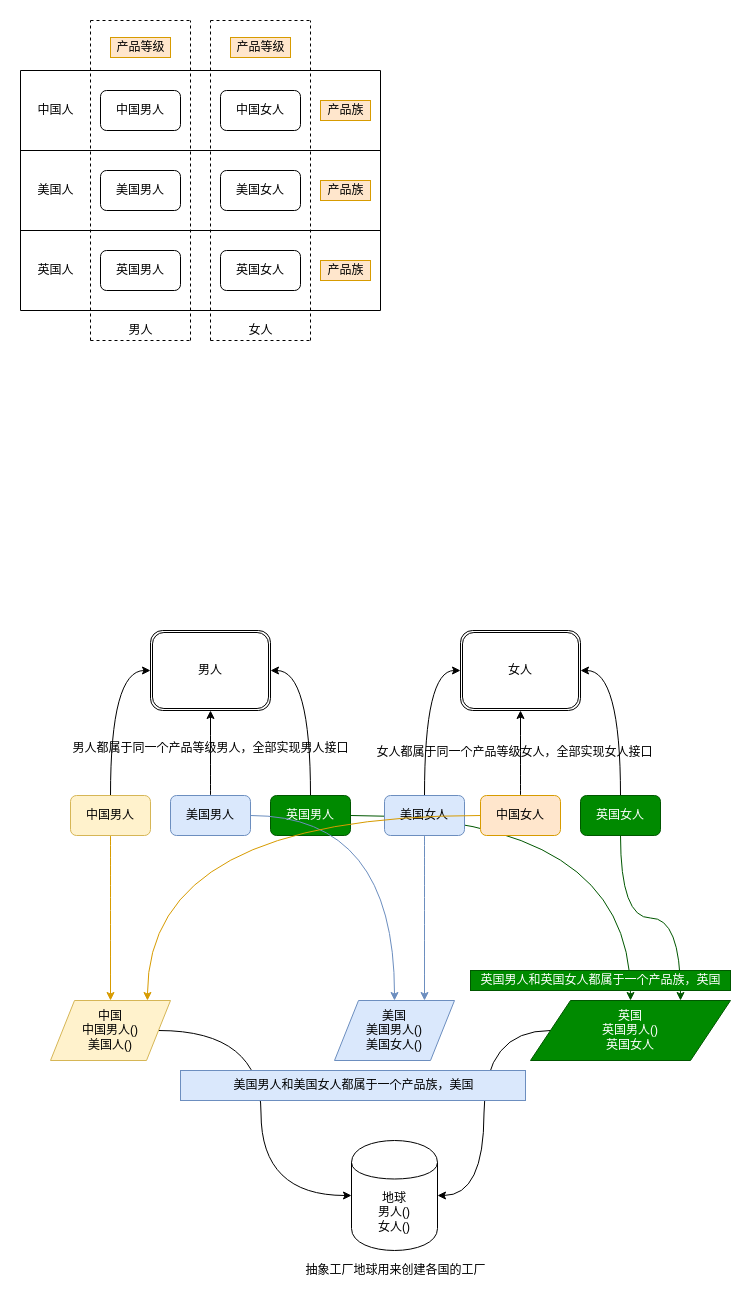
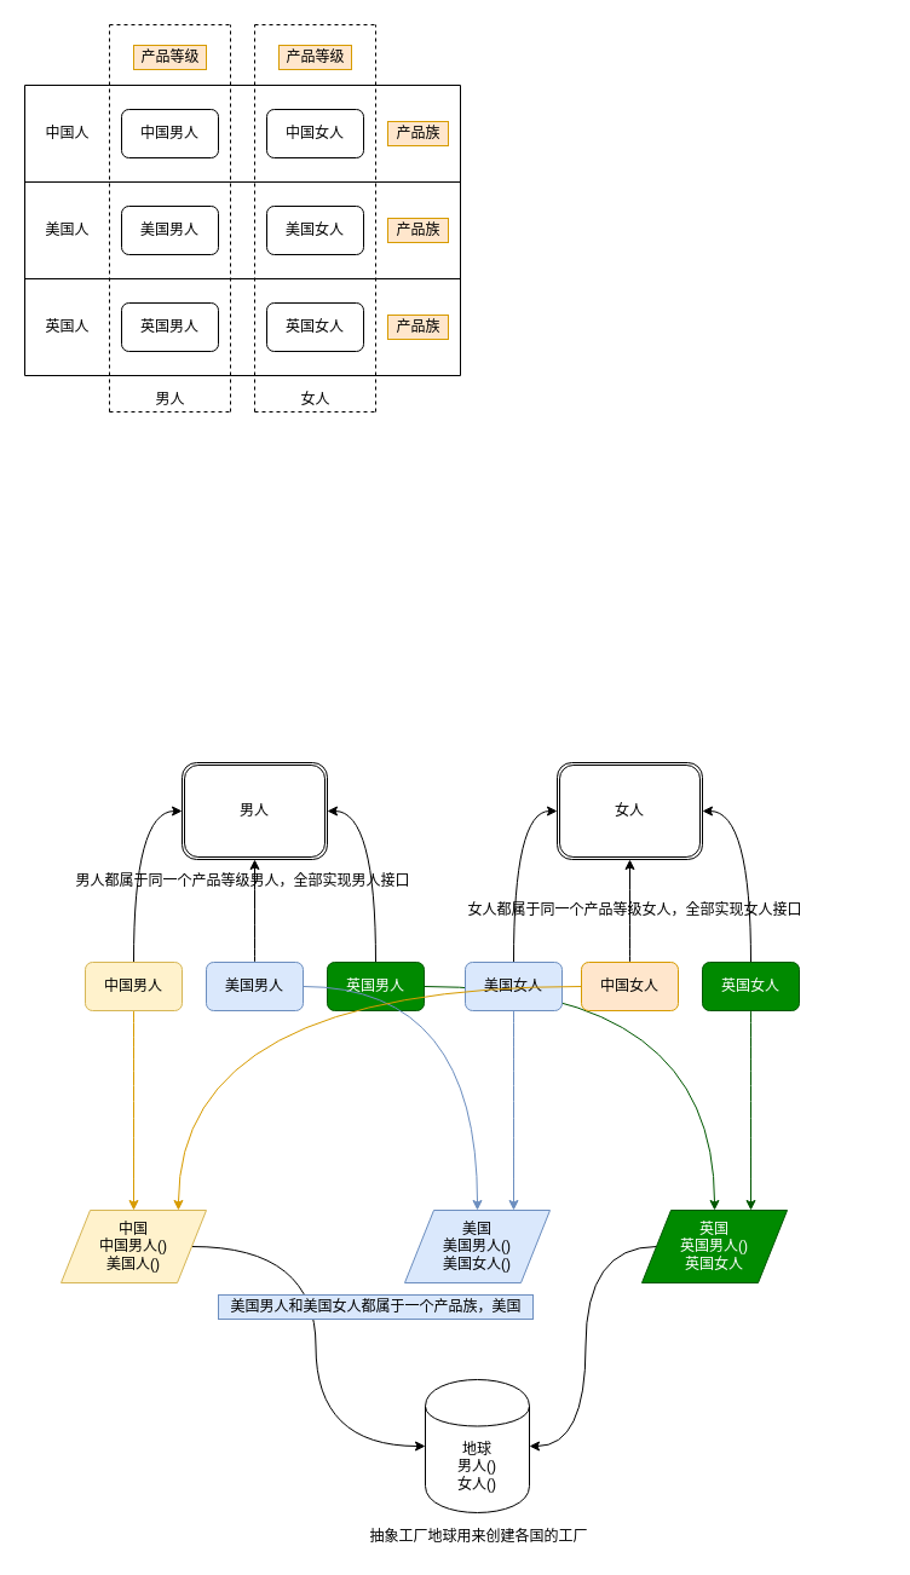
- <mxCell id="58" value="男人都属于同一个产品等级男人，全部实现男人接口" style="text;html=1;align=center;verticalAlign=middle;resizable=0;points=[];autosize=1;" vertex="1" parent="1"><mxGeometry x="65" y="738" width="290" height="20" as="geometry" /></mxCell>
+ <mxCell id="58" value="男人都属于同一个产品等级男人，全部实现男人接口" style="text;html=1;align=center;verticalAlign=middle;resizable=0;points=[];autosize=1;" vertex="1" parent="1"><mxGeometry x="55" y="718" width="290" height="20" as="geometry" /></mxCell>
- <mxCell id="59" value="女人都属于同一个产品等级女人，全部实现女人接口" style="text;html=1;align=center;verticalAlign=middle;resizable=0;points=[];autosize=1;" vertex="1" parent="1"><mxGeometry x="369" y="742" width="290" height="20" as="geometry" /></mxCell>
+ <mxCell id="59" value="女人都属于同一个产品等级女人，全部实现女人接口" style="text;html=1;align=center;verticalAlign=middle;resizable=0;points=[];autosize=1;" vertex="1" parent="1"><mxGeometry x="379" y="742" width="290" height="20" as="geometry" /></mxCell>
- <mxCell id="61" value="英国男人和英国女人都属于一个产品族，英国" style="text;html=1;align=center;verticalAlign=middle;resizable=0;points=[];autosize=1;fillColor=#008a00;strokeColor=#005700;fontColor=#ffffff;" vertex="1" parent="1"><mxGeometry x="470" y="970" width="260" height="20" as="geometry" /></mxCell>
- <mxCell id="57" value="英国&lt;br&gt;英国男人()&lt;br&gt;英国女人" style="shape=parallelogram;perimeter=parallelogramPerimeter;whiteSpace=wrap;html=1;fillColor=#008a00;strokeColor=#005700;fontColor=#ffffff;" vertex="1" parent="1"><mxGeometry x="530" y="1000" width="200" height="60" as="geometry" /></mxCell>
+ <mxCell id="57" value="英国&lt;br&gt;英国男人()&lt;br&gt;英国女人" style="shape=parallelogram;perimeter=parallelogramPerimeter;whiteSpace=wrap;html=1;fillColor=#008a00;strokeColor=#005700;fontColor=#ffffff;" vertex="1" parent="1"><mxGeometry x="530" y="1000" width="120" height="60" as="geometry" /></mxCell>
- <mxCell id="60" value="美国男人和美国女人都属于一个产品族，美国" style="text;html=1;align=center;verticalAlign=middle;resizable=0;points=[];autosize=1;fillColor=#dae8fc;strokeColor=#6c8ebf;" vertex="1" parent="1"><mxGeometry x="180" y="1070" width="345" height="30" as="geometry" /></mxCell>
+ <mxCell id="60" value="美国男人和美国女人都属于一个产品族，美国" style="text;html=1;align=center;verticalAlign=middle;resizable=0;points=[];autosize=1;fillColor=#dae8fc;strokeColor=#6c8ebf;" vertex="1" parent="1"><mxGeometry x="180" y="1070" width="260" height="20" as="geometry" /></mxCell>
